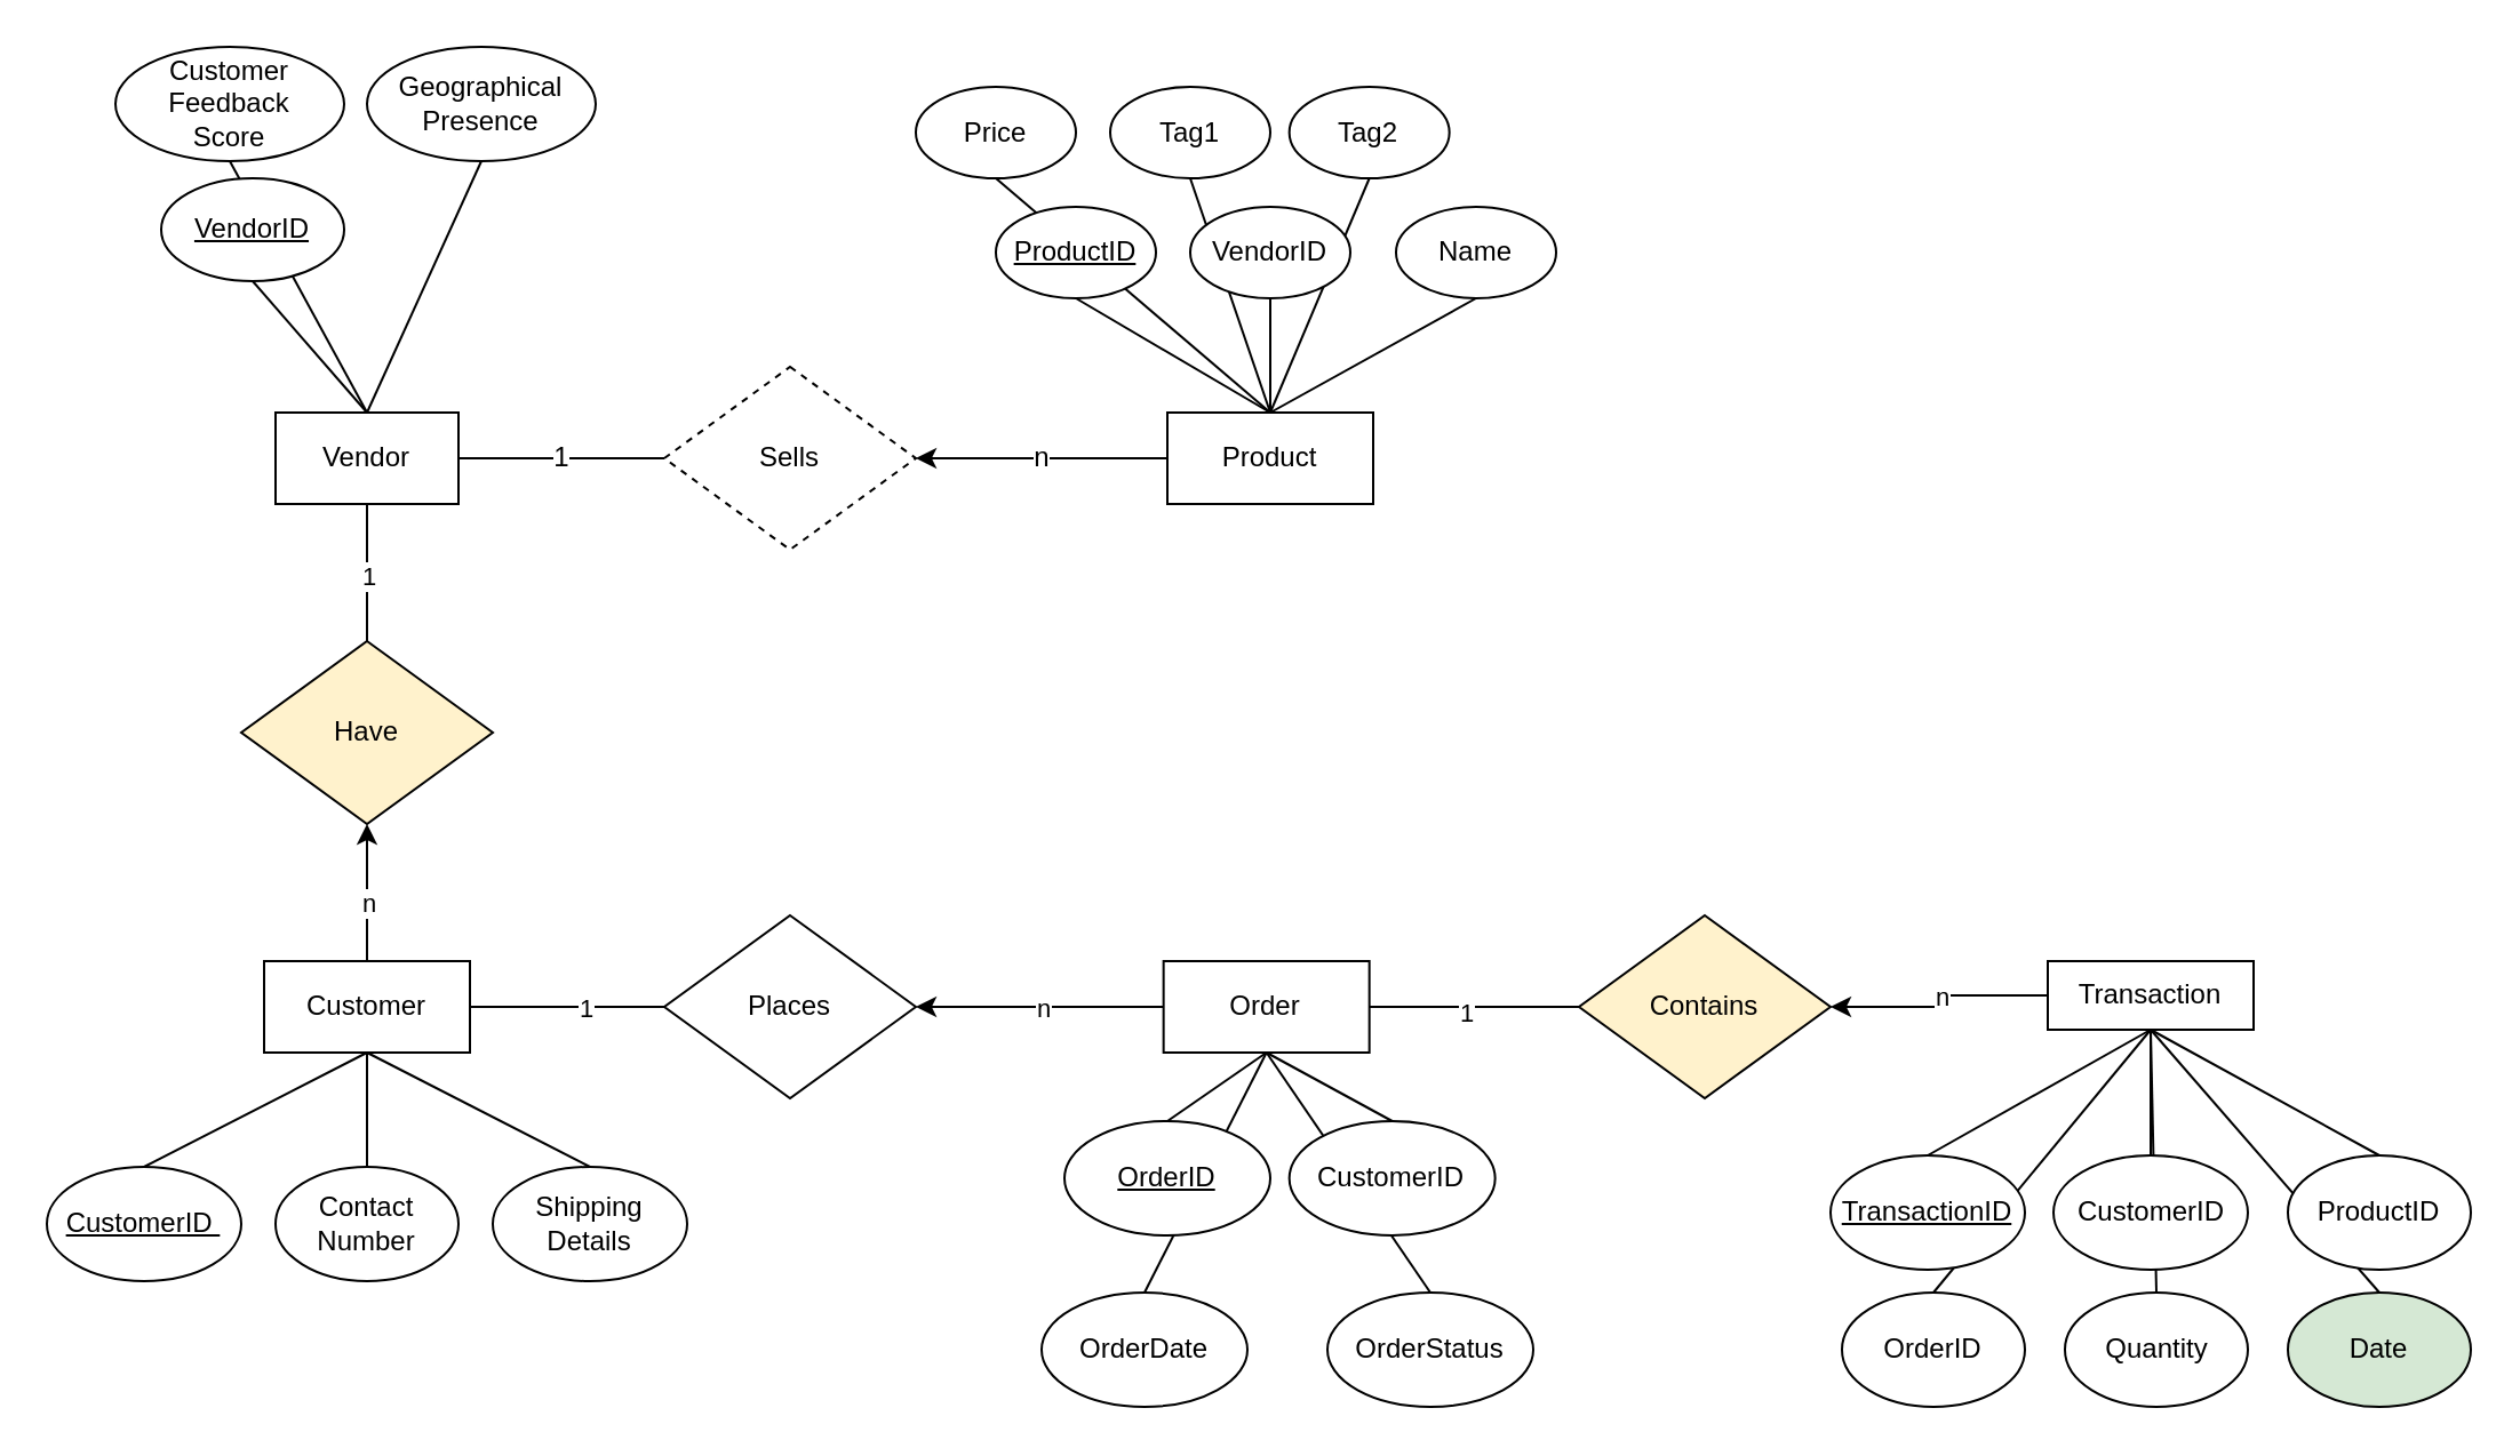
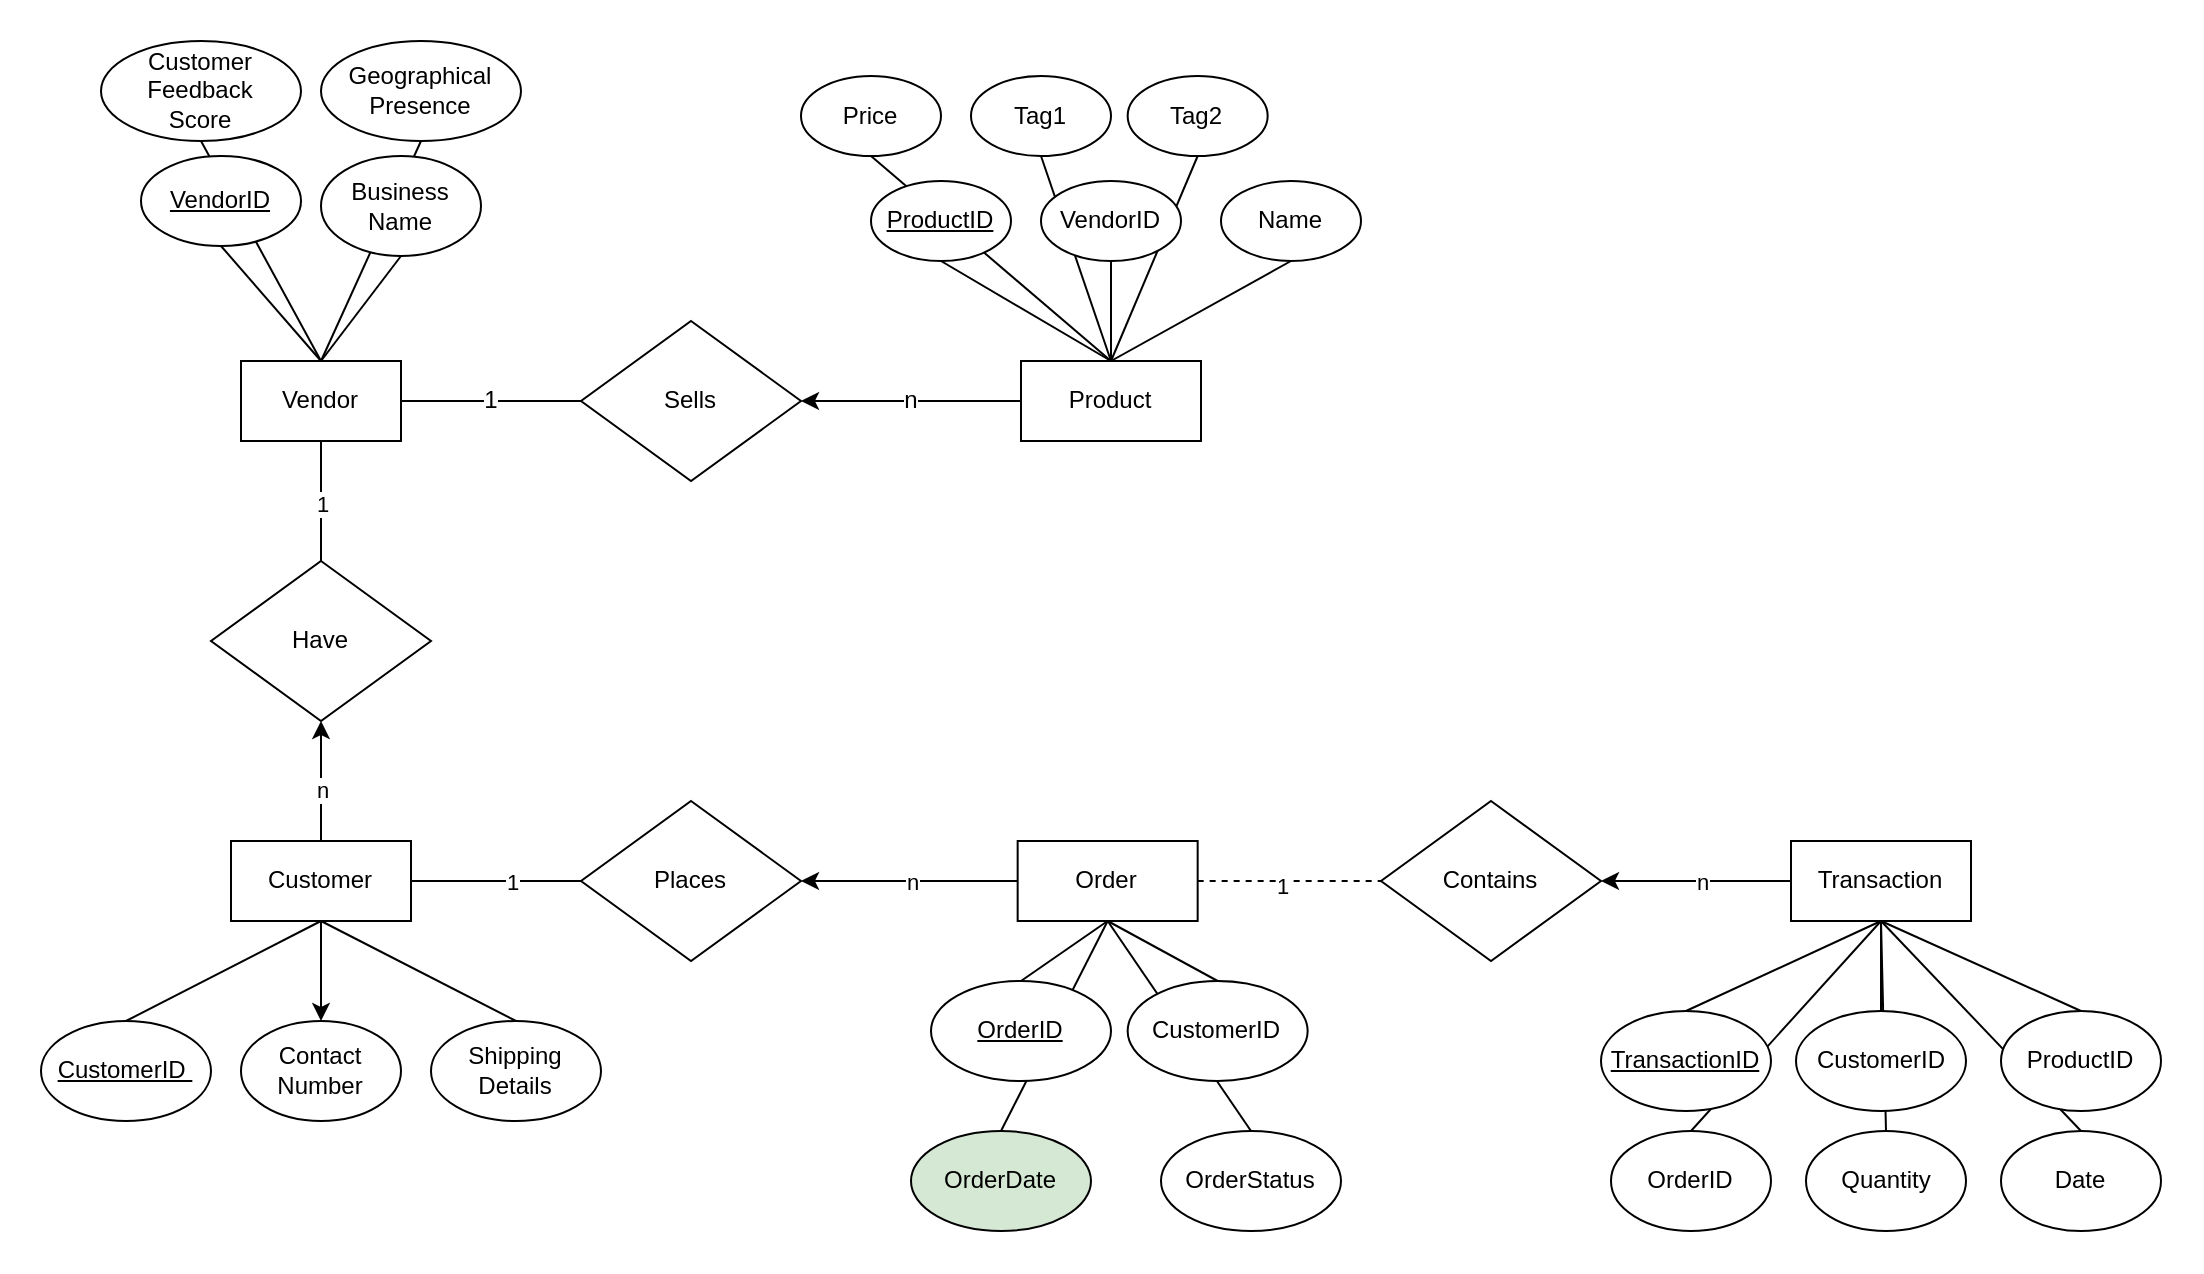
+ <mxCell id="20" value="&lt;font style=&quot;font-size: 12px;&quot;&gt;Business&lt;br style=&quot;font-size: 12px;&quot;&gt;Name&lt;/font&gt;" style="ellipse;whiteSpace=wrap;html=1;fontSize=12;" parent="1" vertex="1"><mxGeometry x="160" y="77.5" width="80" height="50" as="geometry" /></mxCell>
+ <mxCell id="22" value="" style="endArrow=none;html=1;rounded=0;exitX=0.5;exitY=1;exitDx=0;exitDy=0;entryX=0.5;entryY=0;entryDx=0;entryDy=0;fontSize=12;" parent="1" source="20" target="15" edge="1"><mxGeometry width="50" height="50" relative="1" as="geometry"><mxPoint x="75" y="140" as="sourcePoint" /><mxPoint x="170" y="190" as="targetPoint" /></mxGeometry></mxCell>
- <mxCell id="31" value="Sells" style="rhombus;whiteSpace=wrap;html=1;fontSize=12;dashed=1;" parent="1" vertex="1"><mxGeometry x="290" y="160" width="110" height="80" as="geometry" /></mxCell>
+ <mxCell id="31" value="Sells" style="rhombus;whiteSpace=wrap;html=1;fontSize=12;" parent="1" vertex="1"><mxGeometry x="290" y="160" width="110" height="80" as="geometry" /></mxCell>
- <mxCell id="34" value="Have" style="rhombus;whiteSpace=wrap;html=1;fontSize=12;fillColor=#fff2cc;" parent="1" vertex="1"><mxGeometry x="105" y="280" width="110" height="80" as="geometry" /></mxCell>
+ <mxCell id="34" value="Have" style="rhombus;whiteSpace=wrap;html=1;fontSize=12;" parent="1" vertex="1"><mxGeometry x="105" y="280" width="110" height="80" as="geometry" /></mxCell>
- <mxCell id="53" value="Transaction" style="rounded=0;whiteSpace=wrap;html=1;fontSize=12;" parent="1" vertex="1"><mxGeometry x="895" y="420" width="90" height="30" as="geometry" /></mxCell>
+ <mxCell id="53" value="Transaction" style="rounded=0;whiteSpace=wrap;html=1;fontSize=12;" parent="1" vertex="1"><mxGeometry x="895" y="420" width="90" height="40" as="geometry" /></mxCell>
- <mxCell id="48" style="edgeStyle=orthogonalEdgeStyle;rounded=0;orthogonalLoop=1;jettySize=auto;html=1;endArrow=none;endFill=0;" parent="1" source="50" target="64" edge="1"><mxGeometry relative="1" as="geometry" /></mxCell>
+ <mxCell id="48" style="edgeStyle=orthogonalEdgeStyle;rounded=0;orthogonalLoop=1;jettySize=auto;html=1;endArrow=none;endFill=0;dashed=1;" parent="1" source="50" target="64" edge="1"><mxGeometry relative="1" as="geometry" /></mxCell>
- <mxCell id="64" value="Contains" style="rhombus;whiteSpace=wrap;html=1;fontSize=12;fillColor=#fff2cc;" parent="1" vertex="1"><mxGeometry x="690" y="400" width="110" height="80" as="geometry" /></mxCell>
+ <mxCell id="64" value="Contains" style="rhombus;whiteSpace=wrap;html=1;fontSize=12;" parent="1" vertex="1"><mxGeometry x="690" y="400" width="110" height="80" as="geometry" /></mxCell>
- <mxCell id="29" value="" style="endArrow=none;html=1;rounded=0;exitX=0.5;exitY=1;exitDx=0;exitDy=0;entryX=0.5;entryY=0;entryDx=0;entryDy=0;fontSize=12;" parent="1" source="19" target="26" edge="1"><mxGeometry width="50" height="50" relative="1" as="geometry"><mxPoint x="170" y="470" as="sourcePoint" /><mxPoint x="110" y="520" as="targetPoint" /></mxGeometry></mxCell>
+ <mxCell id="29" value="" style="endArrow=classic;html=1;rounded=0;exitX=0.5;exitY=1;exitDx=0;exitDy=0;entryX=0.5;entryY=0;entryDx=0;entryDy=0;fontSize=12;" parent="1" source="19" target="26" edge="1"><mxGeometry width="50" height="50" relative="1" as="geometry"><mxPoint x="170" y="470" as="sourcePoint" /><mxPoint x="110" y="520" as="targetPoint" /></mxGeometry></mxCell>
- <mxCell id="62" value="OrderDate" style="ellipse;whiteSpace=wrap;html=1;fontSize=12;" parent="1" vertex="1"><mxGeometry x="455" y="565" width="90" height="50" as="geometry" /></mxCell>
+ <mxCell id="62" value="OrderDate" style="ellipse;whiteSpace=wrap;html=1;fontSize=12;fillColor=#d5e8d4;" parent="1" vertex="1"><mxGeometry x="455" y="565" width="90" height="50" as="geometry" /></mxCell>
- <mxCell id="65" value="Date" style="ellipse;whiteSpace=wrap;html=1;fontSize=12;fillColor=#d5e8d4;" parent="1" vertex="1"><mxGeometry x="1000" y="565" width="80" height="50" as="geometry" /></mxCell>
+ <mxCell id="65" value="Date" style="ellipse;whiteSpace=wrap;html=1;fontSize=12;" parent="1" vertex="1"><mxGeometry x="1000" y="565" width="80" height="50" as="geometry" /></mxCell>
